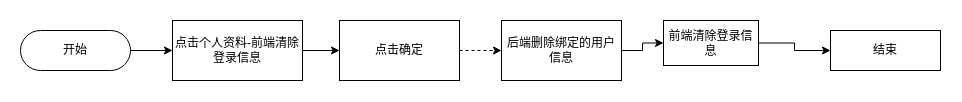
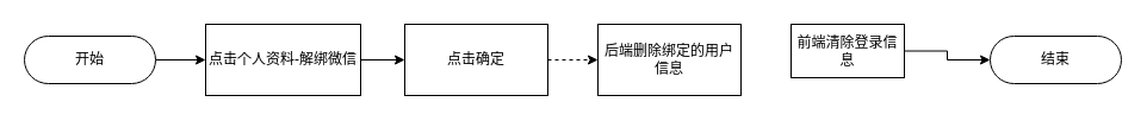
- <mxCell id="6" value="点击个人资料-前端清除登录信息" style="whiteSpace=wrap;html=1;rounded=1;arcSize=0;" vertex="1" parent="1"><mxGeometry x="172" y="20" width="130" height="60" as="geometry" /></mxCell>
+ <mxCell id="6" value="点击个人资料-解绑微信" style="whiteSpace=wrap;html=1;rounded=1;arcSize=0;" vertex="1" parent="1"><mxGeometry x="172" y="20" width="130" height="60" as="geometry" /></mxCell>
- <mxCell id="9" value="" style="edgeStyle=orthogonalEdgeStyle;rounded=0;orthogonalLoop=1;jettySize=auto;html=1;" edge="1" parent="1" source="10" target="12"><mxGeometry relative="1" as="geometry" /></mxCell>
- <mxCell id="4" value="结束" style="whiteSpace=wrap;html=1;arcSize=50;rounded=0;" vertex="1" parent="1"><mxGeometry x="830" y="30" width="110" height="40" as="geometry" /></mxCell>
+ <mxCell id="4" value="结束" style="rounded=1;whiteSpace=wrap;html=1;arcSize=50;" vertex="1" parent="1"><mxGeometry x="830" y="30" width="110" height="40" as="geometry" /></mxCell>
